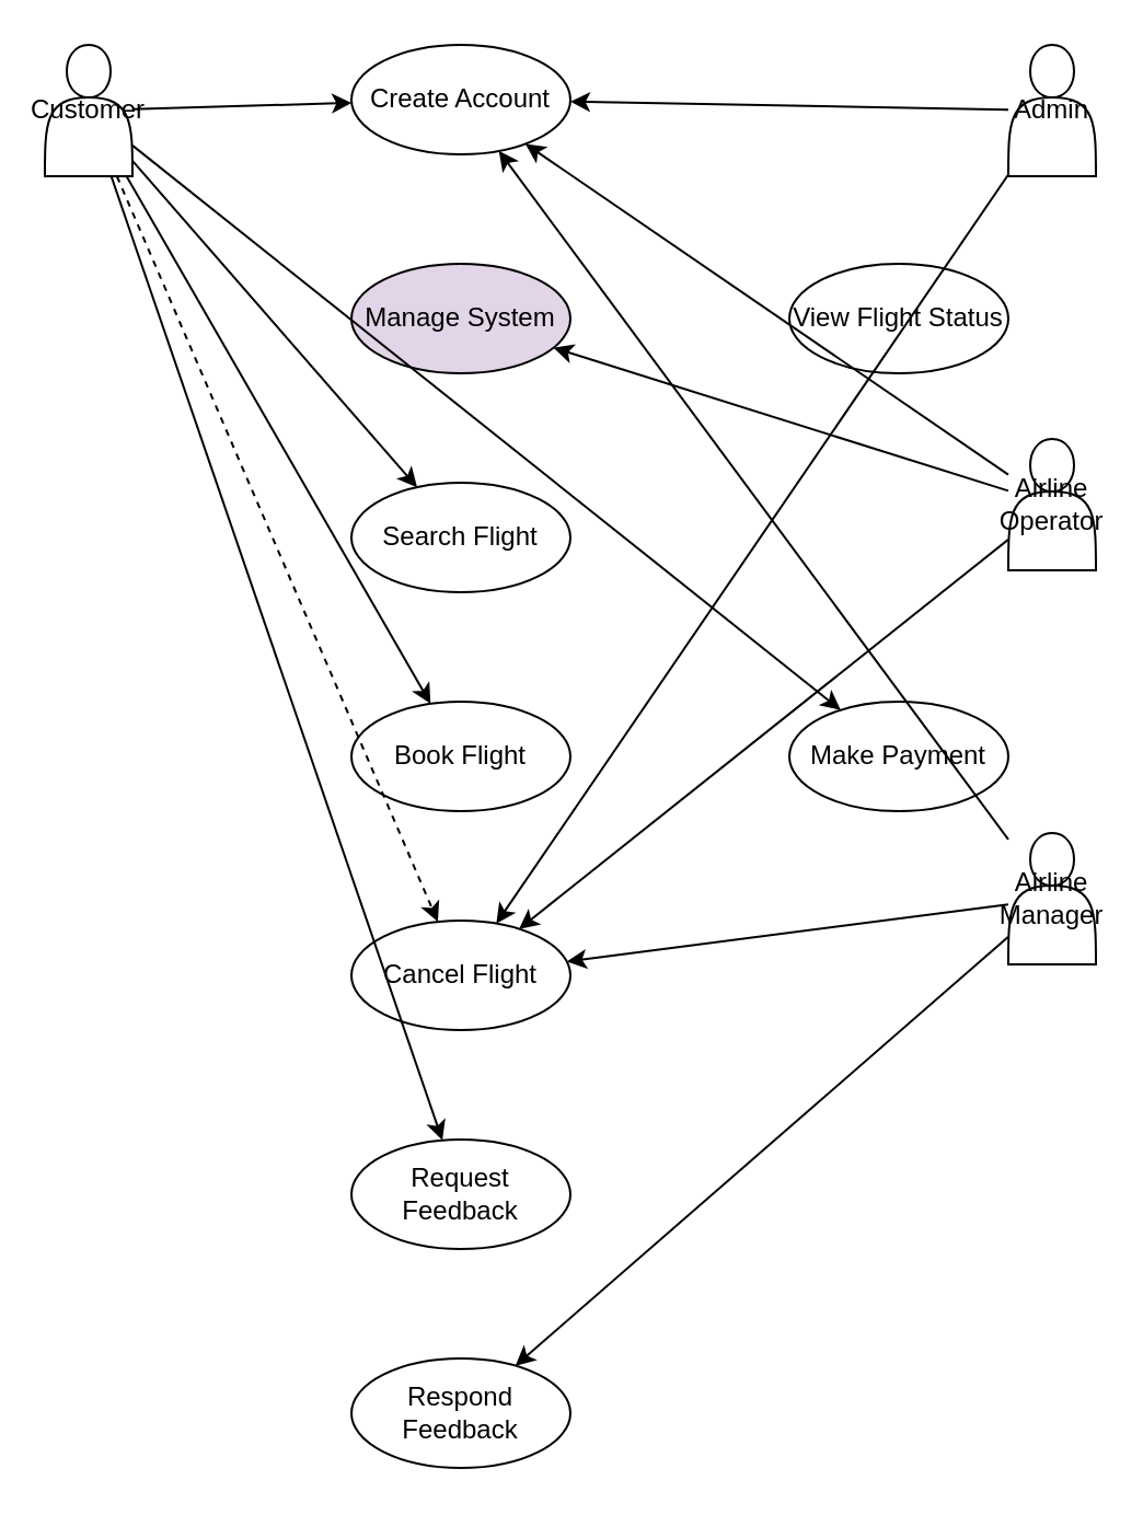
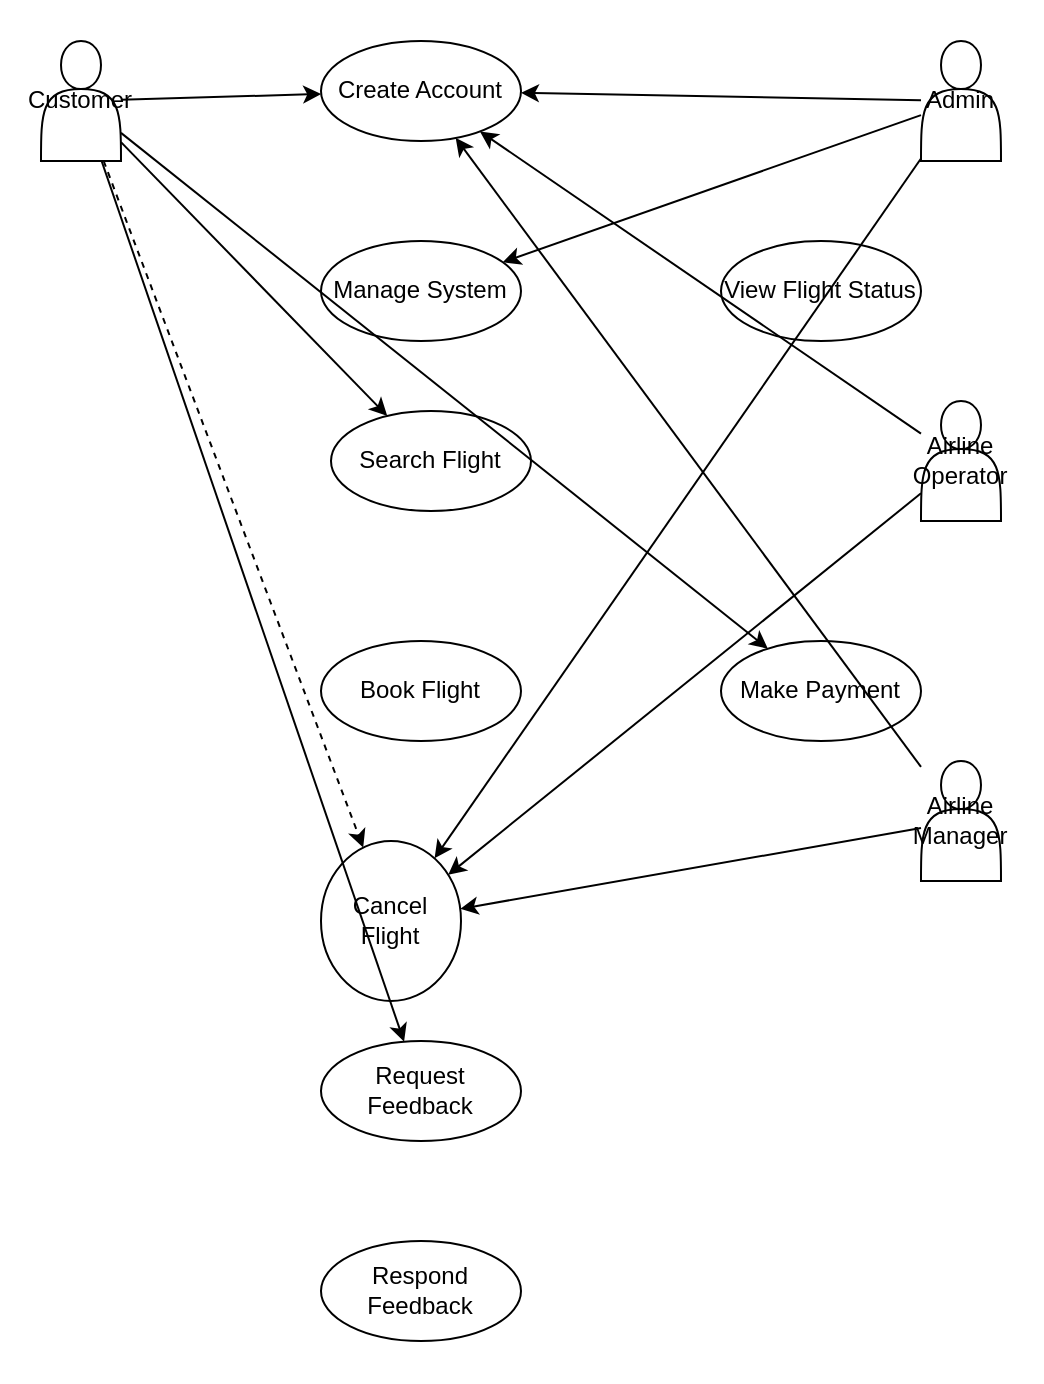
+ <mxCell id="22" edge="1" parent="1" source="3" target="7"><mxGeometry relative="1" as="geometry" /></mxCell>
- <mxCell id="7" value="Manage System" style="ellipse;whiteSpace=wrap;html=1;fillColor=#e1d5e7;" vertex="1" parent="1"><mxGeometry x="160" y="120" width="100" height="50" as="geometry" /></mxCell>
+ <mxCell id="7" value="Manage System" style="ellipse;whiteSpace=wrap;html=1;" vertex="1" parent="1"><mxGeometry x="160" y="120" width="100" height="50" as="geometry" /></mxCell>
- <mxCell id="17" edge="1" parent="1" source="2" target="9"><mxGeometry relative="1" as="geometry" /></mxCell>
- <mxCell id="25" edge="1" parent="1" source="4" target="7"><mxGeometry relative="1" as="geometry" /></mxCell>
- <mxCell id="8" value="Search Flight" style="ellipse;whiteSpace=wrap;html=1;" vertex="1" parent="1"><mxGeometry x="160" y="220" width="100" height="50" as="geometry" /></mxCell>
+ <mxCell id="8" value="Search Flight" style="ellipse;whiteSpace=wrap;html=1;" vertex="1" parent="1"><mxGeometry x="165" y="205" width="100" height="50" as="geometry" /></mxCell>
- <mxCell id="10" value="Cancel Flight" style="ellipse;whiteSpace=wrap;html=1;" vertex="1" parent="1"><mxGeometry x="160" y="420" width="100" height="50" as="geometry" /></mxCell>
+ <mxCell id="10" value="Cancel Flight" style="ellipse;whiteSpace=wrap;html=1;" vertex="1" parent="1"><mxGeometry x="160" y="420" width="70" height="80" as="geometry" /></mxCell>
- <mxCell id="28" edge="1" parent="1" source="5" target="12"><mxGeometry relative="1" as="geometry" /></mxCell>
